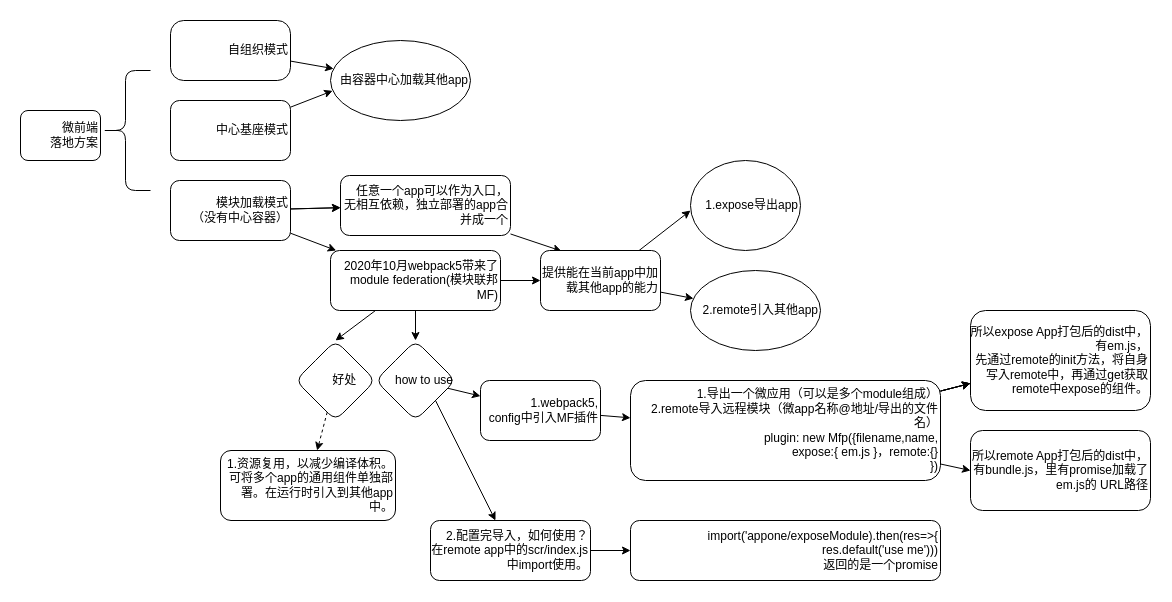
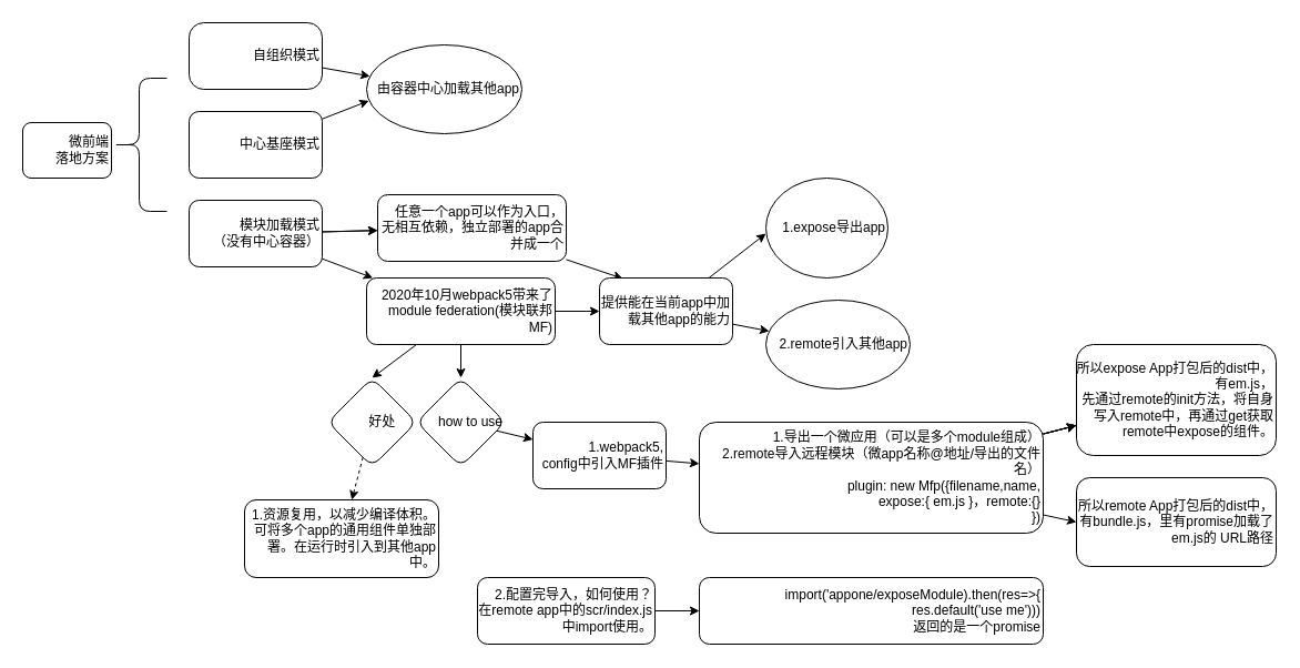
- <mxCell id="25" style="edgeStyle=none;html=1;exitX=1;exitY=1;exitDx=0;exitDy=0;" edge="1" parent="1" source="26" target="36"><mxGeometry relative="1" as="geometry" /></mxCell>
